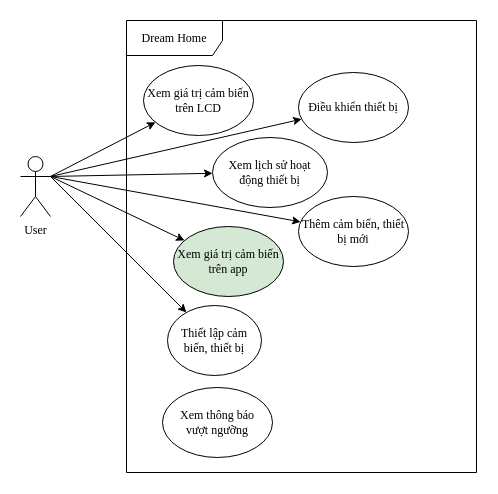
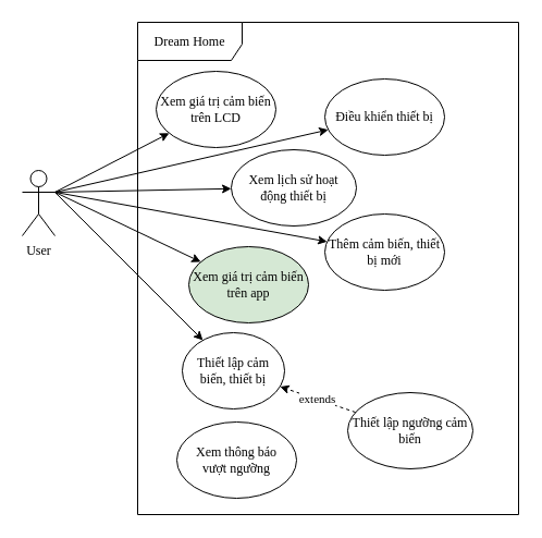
+ <mxCell id="15" value="extends" style="rounded=0;orthogonalLoop=1;jettySize=auto;html=1;dashed=1;fontFamily=Iosevka;spacing=5;" edge="1" parent="1" source="11" target="10"><mxGeometry relative="1" as="geometry"><mxPoint x="347" y="325" as="sourcePoint" /><mxPoint x="269" y="341" as="targetPoint" /></mxGeometry></mxCell>
+ <mxCell id="11" value="Thiết lập ngưỡng cảm biến" style="ellipse;whiteSpace=wrap;html=1;fontFamily=Iosevka;spacing=5;" vertex="1" parent="1"><mxGeometry x="319" y="360" width="115" height="70" as="geometry" /></mxCell>
